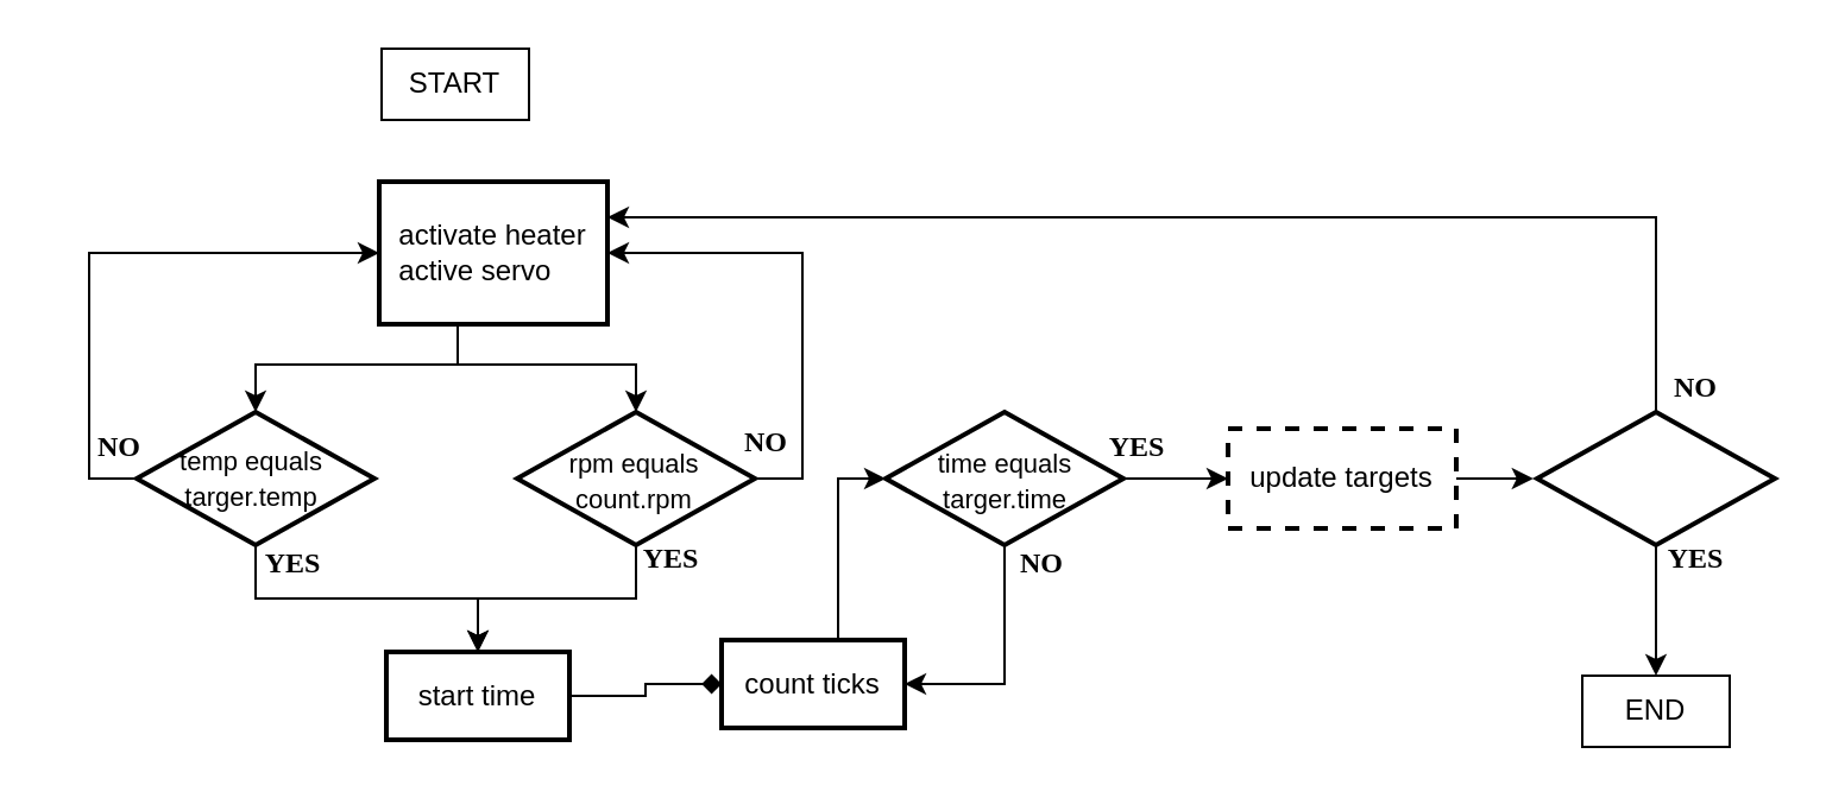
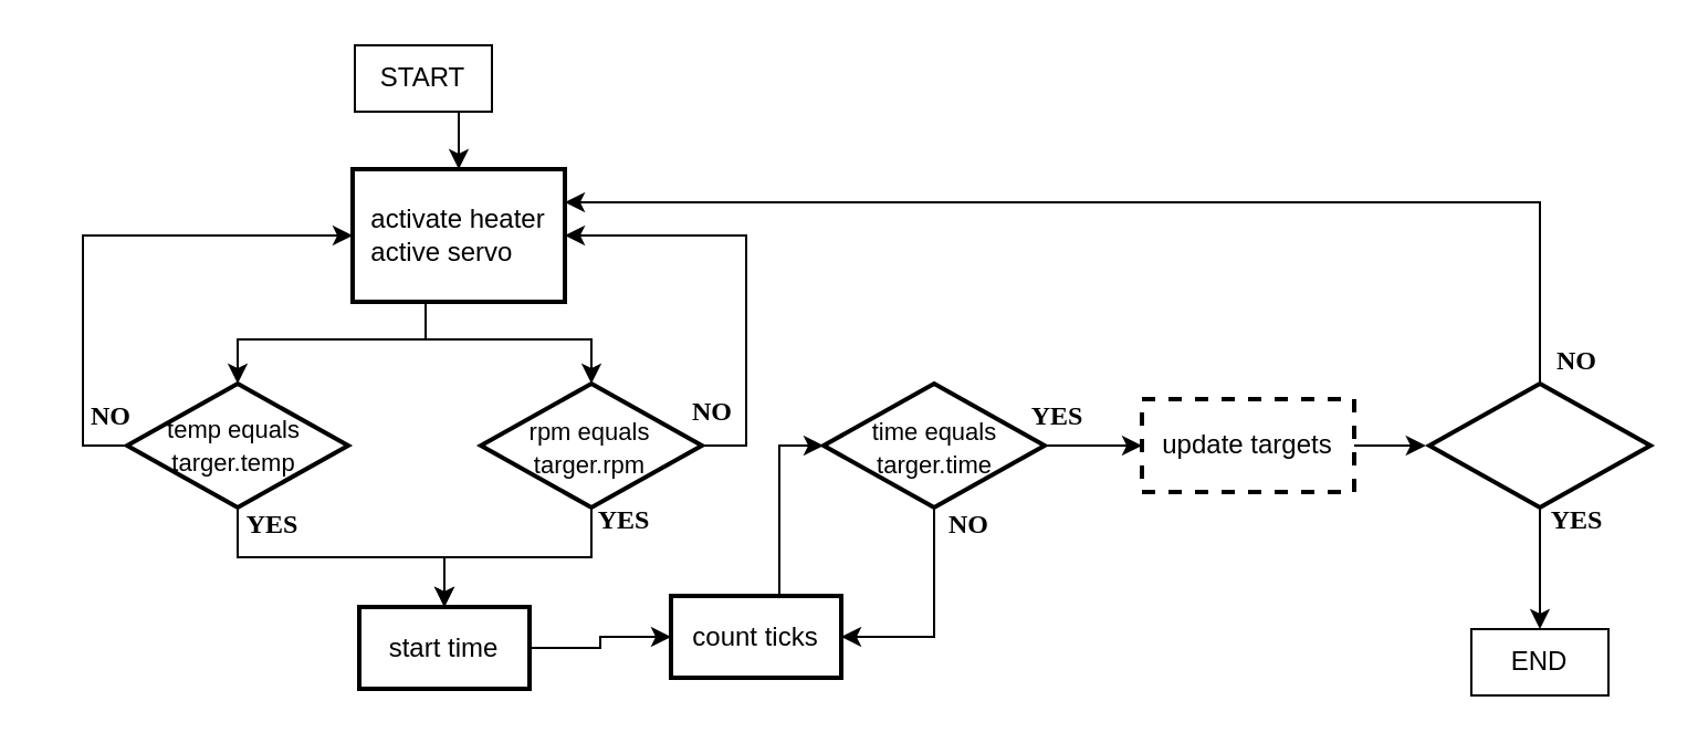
+ <mxCell id="19" style="edgeStyle=orthogonalEdgeStyle;rounded=0;orthogonalLoop=1;jettySize=auto;html=1;exitX=0.5;exitY=1;exitDx=0;exitDy=0;entryX=0.5;entryY=0;entryDx=0;entryDy=0;" edge="1" parent="1" source="20" target="5"><mxGeometry relative="1" as="geometry" /></mxCell>
- <mxCell id="23" value="&lt;font style=&quot;font-size: 11px;&quot;&gt;rpm equals count.rpm&lt;/font&gt;" style="text;html=1;align=center;verticalAlign=middle;whiteSpace=wrap;rounded=0;" vertex="1" parent="1"><mxGeometry x="228" y="188" width="77" height="28" as="geometry" /></mxCell>
+ <mxCell id="23" value="&lt;font style=&quot;font-size: 11px;&quot;&gt;rpm equals targer.rpm&lt;/font&gt;" style="text;html=1;align=center;verticalAlign=middle;whiteSpace=wrap;rounded=0;" vertex="1" parent="1"><mxGeometry x="228" y="188" width="77" height="28" as="geometry" /></mxCell>
- <mxCell id="25" style="edgeStyle=orthogonalEdgeStyle;rounded=0;orthogonalLoop=1;jettySize=auto;html=1;entryX=0;entryY=0.5;entryDx=0;entryDy=0;endArrow=diamond;" edge="1" parent="1" source="26" target="28"><mxGeometry relative="1" as="geometry" /></mxCell>
+ <mxCell id="25" style="edgeStyle=orthogonalEdgeStyle;rounded=0;orthogonalLoop=1;jettySize=auto;html=1;entryX=0;entryY=0.5;entryDx=0;entryDy=0;" edge="1" parent="1" source="26" target="28"><mxGeometry relative="1" as="geometry" /></mxCell>
